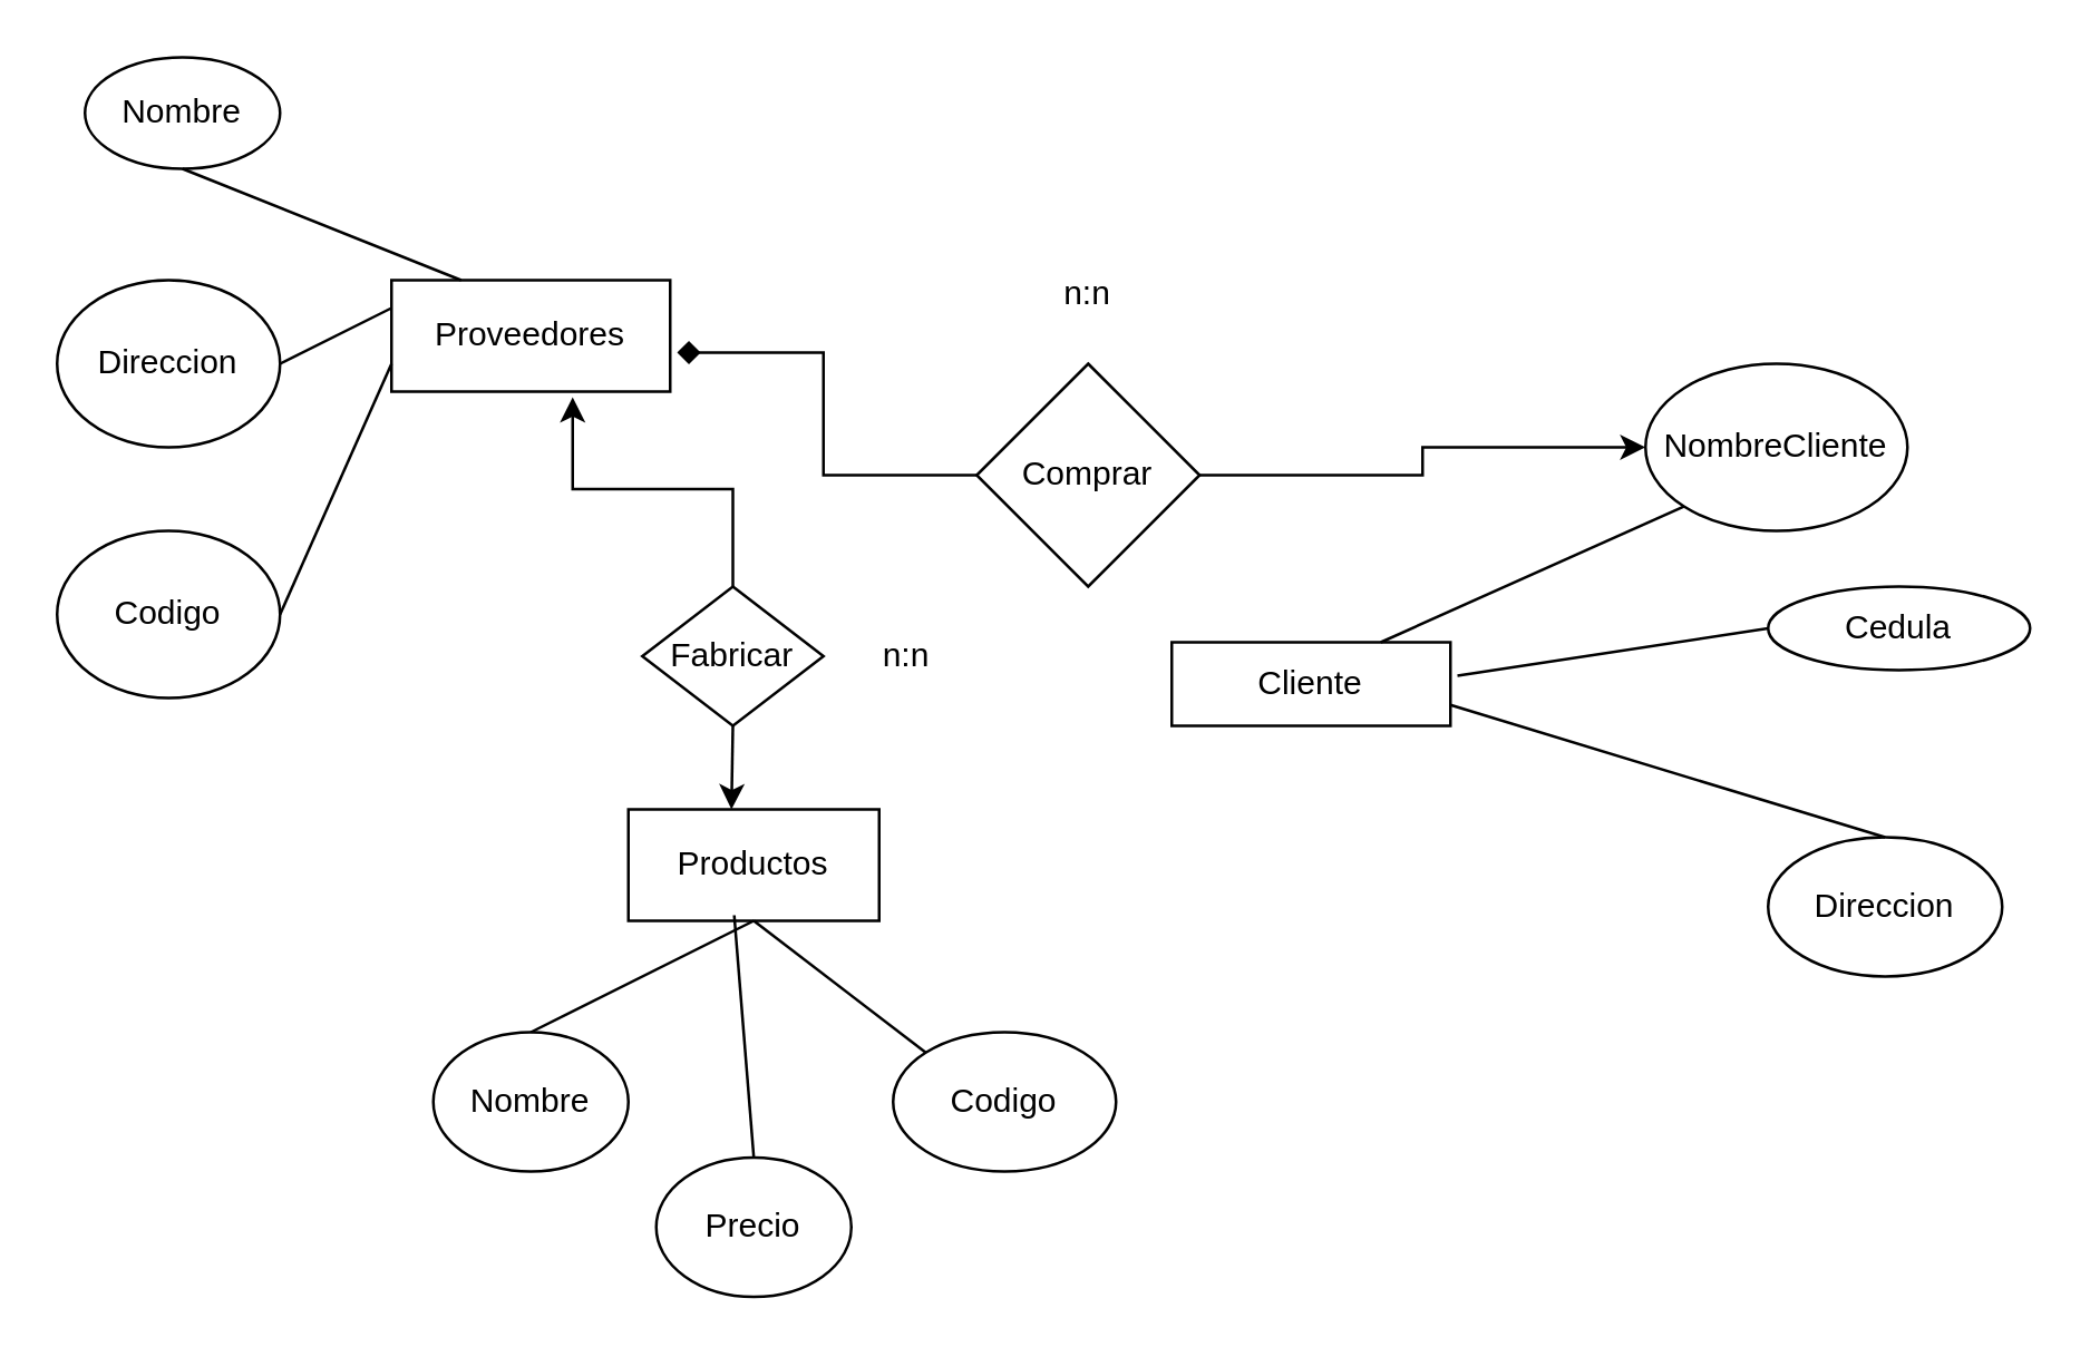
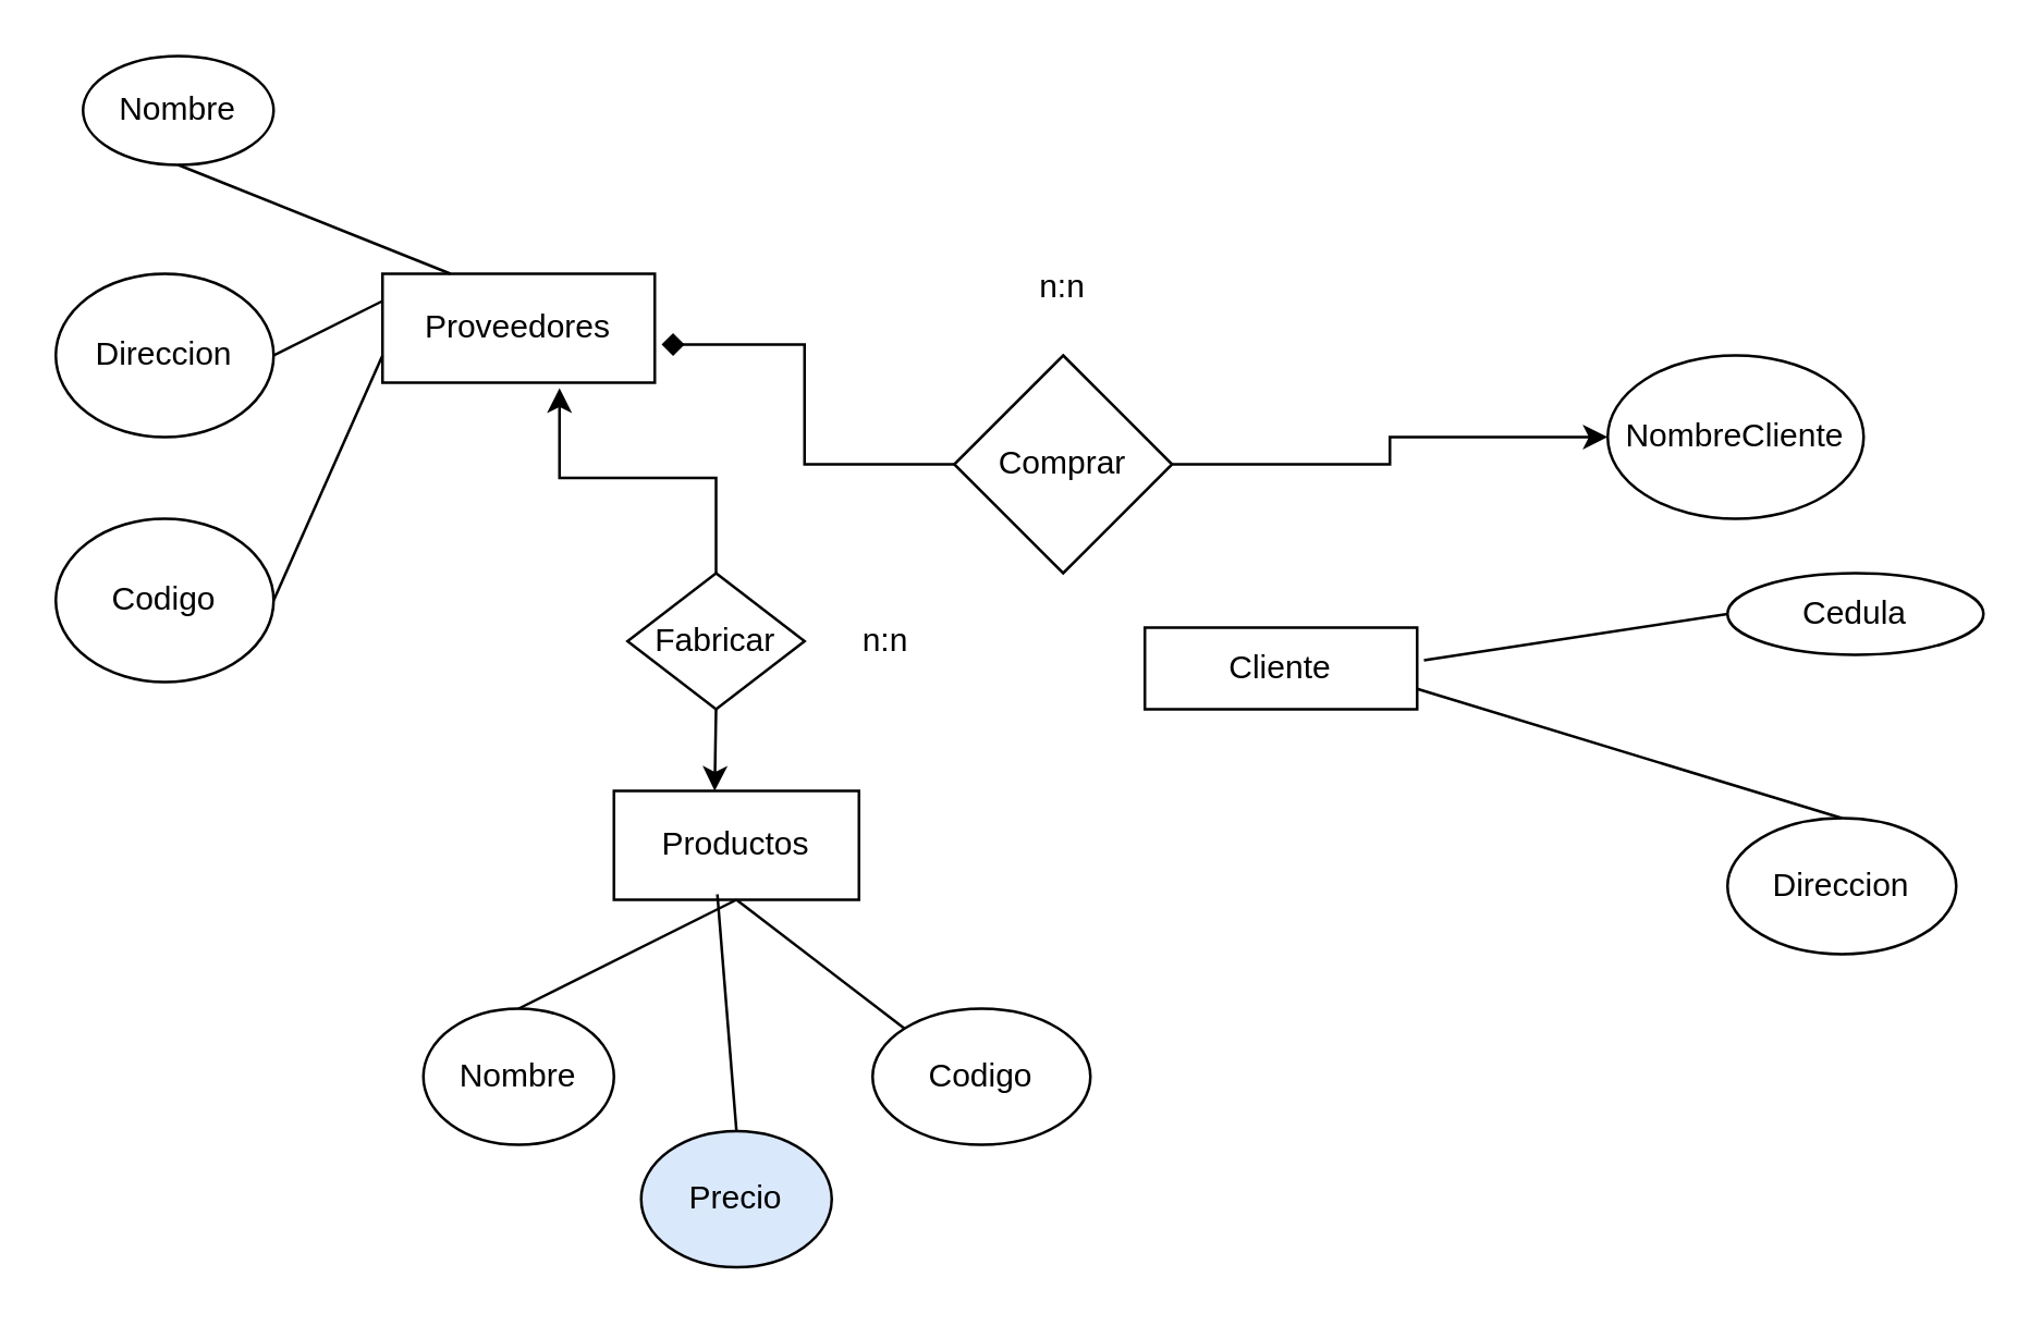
- <mxCell id="21" value="" style="endArrow=none;html=1;rounded=0;entryX=0;entryY=1;entryDx=0;entryDy=0;exitX=0.75;exitY=0;exitDx=0;exitDy=0;" edge="1" parent="1" source="3" target="16"><mxGeometry width="50" height="50" relative="1" as="geometry"><mxPoint x="495" y="160" as="sourcePoint" /><mxPoint x="545" y="110" as="targetPoint" /></mxGeometry></mxCell>
- <mxCell id="14" value="Precio" style="ellipse;whiteSpace=wrap;html=1;" vertex="1" parent="1"><mxGeometry x="235" y="415" width="70" height="50" as="geometry" /></mxCell>
+ <mxCell id="14" value="Precio" style="ellipse;whiteSpace=wrap;html=1;fillColor=#dae8fc;" vertex="1" parent="1"><mxGeometry x="235" y="415" width="70" height="50" as="geometry" /></mxCell>
